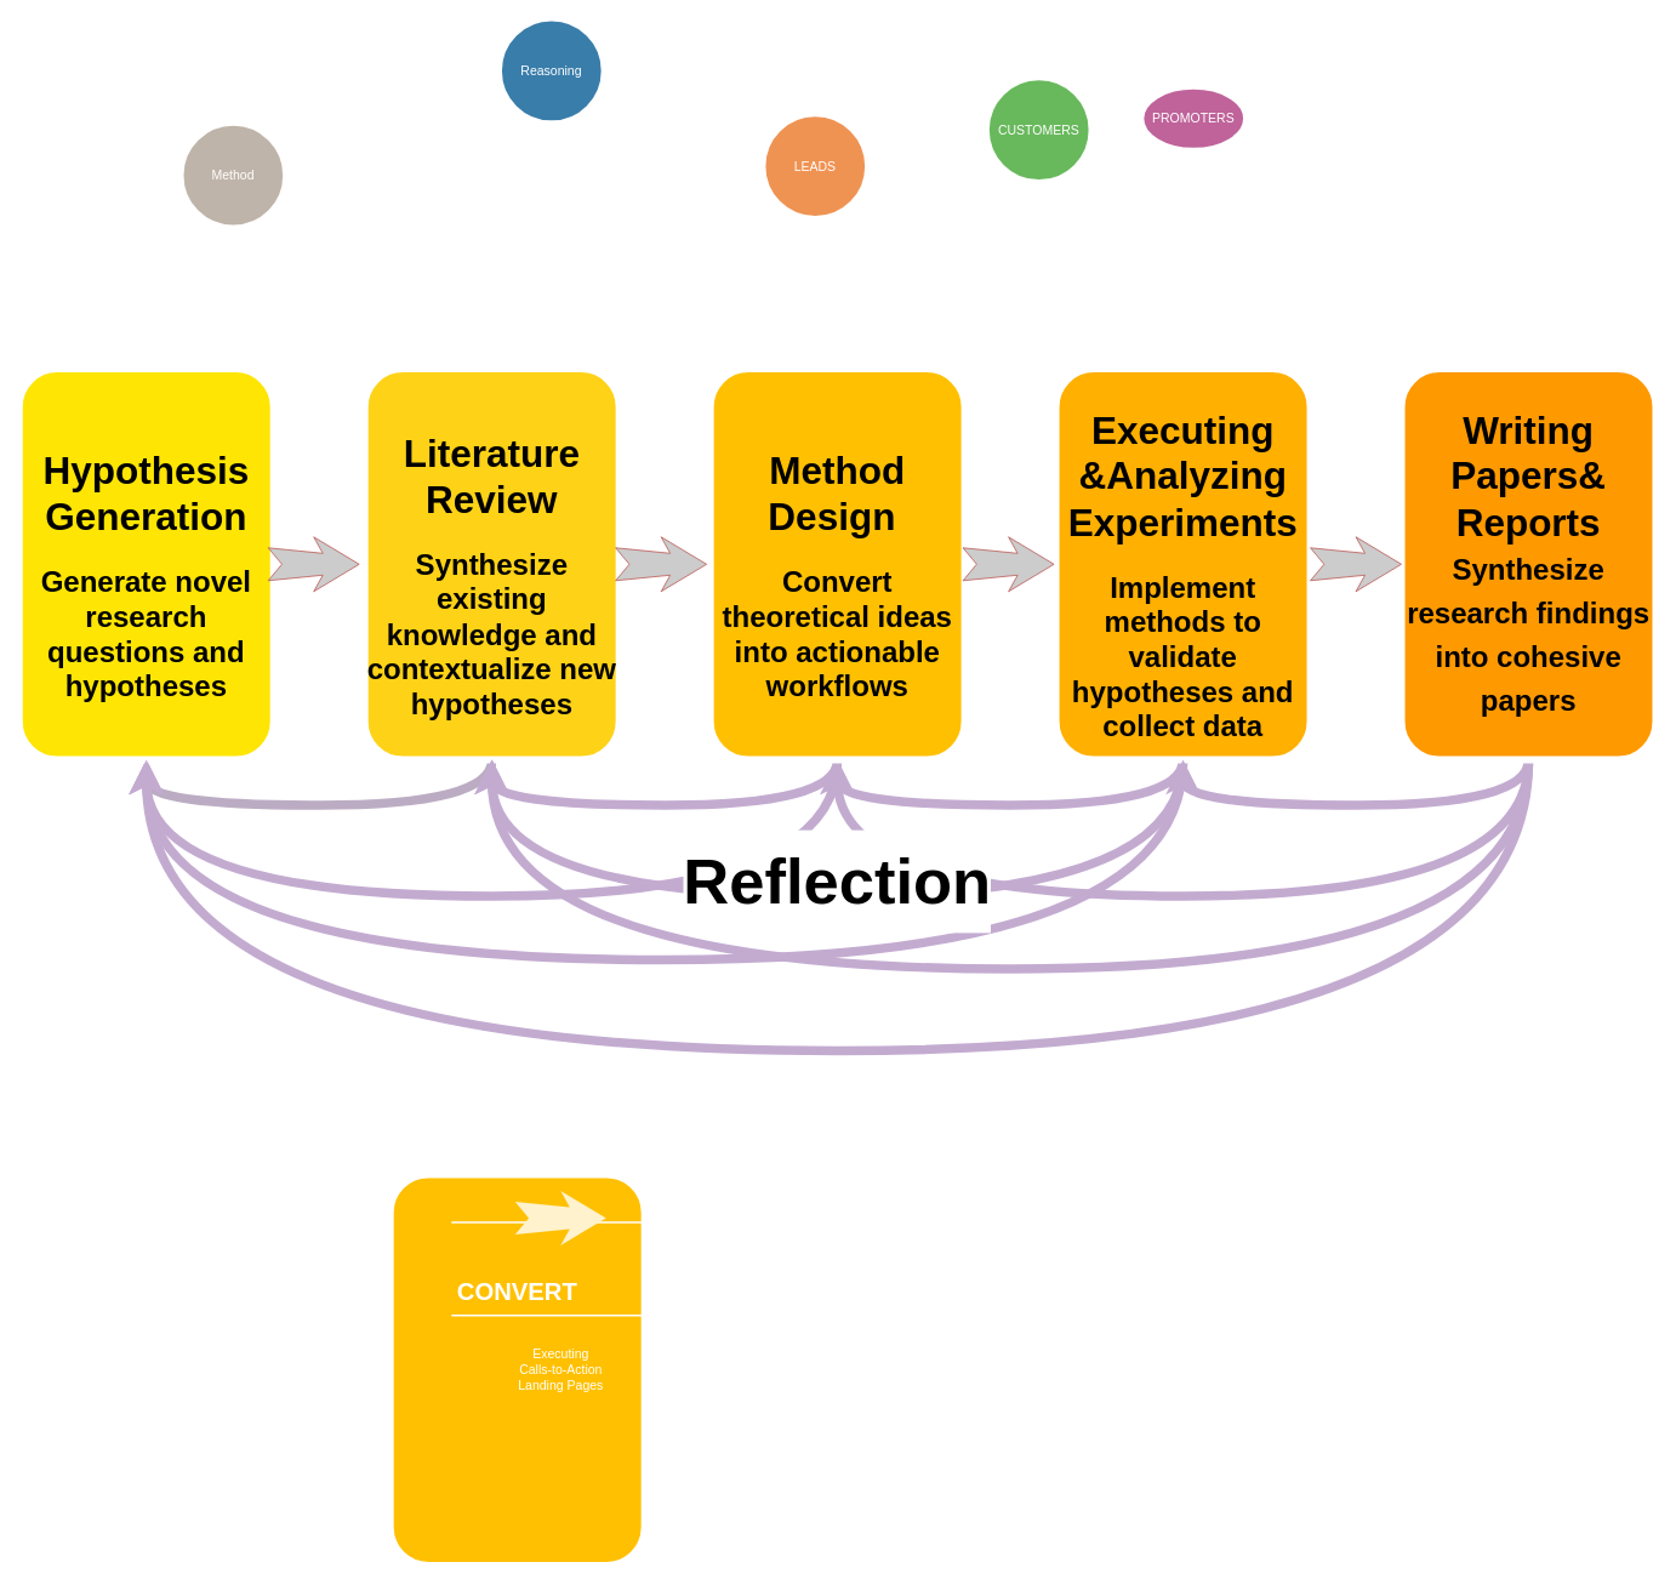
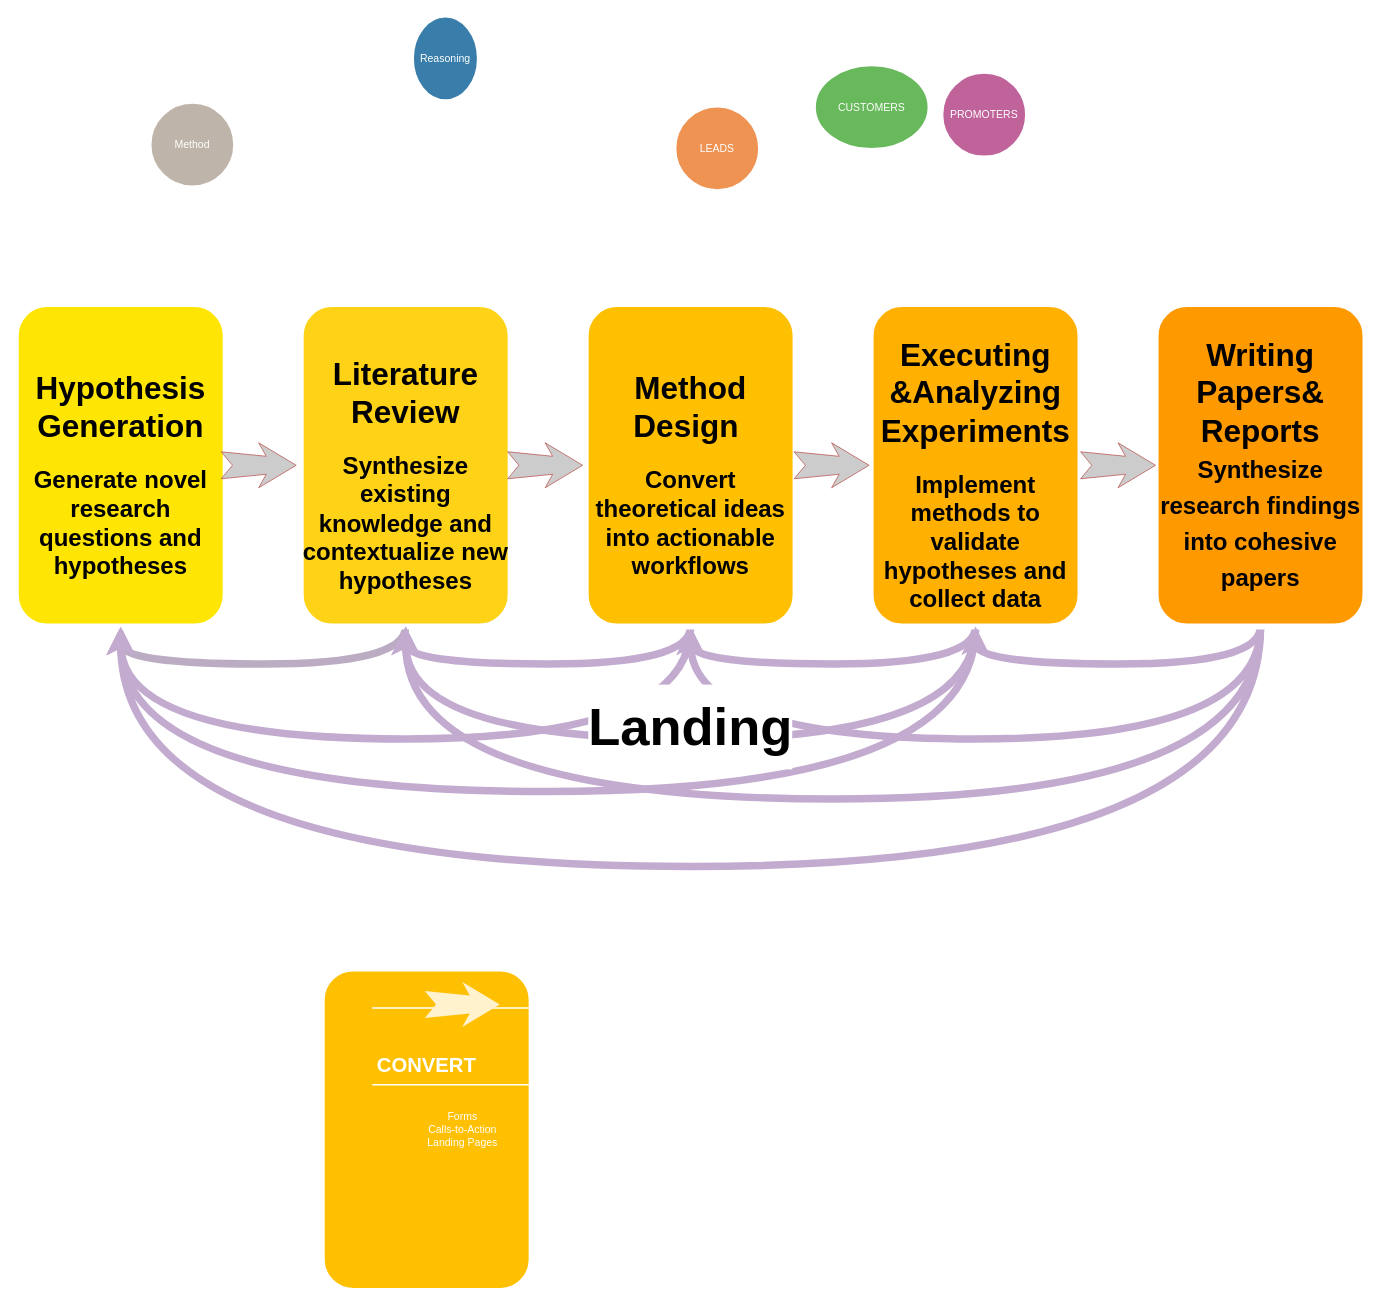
- <mxCell id="10" value="Reasoning" style="ellipse;whiteSpace=wrap;html=1;rounded=0;shadow=0;strokeWidth=6;fontSize=14;align=center;fillColor=#397DAA;strokeColor=#FFFFFF;fontColor=#FFFFFF;" parent="1" vertex="1"><mxGeometry x="548" y="20" width="115" height="115" as="geometry" /></mxCell>
+ <mxCell id="10" value="Reasoning" style="ellipse;whiteSpace=wrap;html=1;rounded=0;shadow=0;strokeWidth=6;fontSize=14;align=center;fillColor=#397DAA;strokeColor=#FFFFFF;fontColor=#FFFFFF;" parent="1" vertex="1"><mxGeometry x="548" y="20" width="90" height="115" as="geometry" /></mxCell>
- <mxCell id="23" value="PROMOTERS" style="ellipse;whiteSpace=wrap;html=1;rounded=0;shadow=0;strokeWidth=6;fontSize=14;align=center;fillColor=#BF639A;strokeColor=#FFFFFF;fontColor=#FFFFFF;" parent="1" vertex="1"><mxGeometry x="1254" y="95" width="115" height="70" as="geometry" /></mxCell>
+ <mxCell id="23" value="PROMOTERS" style="ellipse;whiteSpace=wrap;html=1;rounded=0;shadow=0;strokeWidth=6;fontSize=14;align=center;fillColor=#BF639A;strokeColor=#FFFFFF;fontColor=#FFFFFF;" parent="1" vertex="1"><mxGeometry x="1254" y="95" width="115" height="115" as="geometry" /></mxCell>
- <mxCell id="22" value="CUSTOMERS" style="ellipse;whiteSpace=wrap;html=1;rounded=0;shadow=0;strokeWidth=6;fontSize=14;align=center;fillColor=#68B85C;strokeColor=#FFFFFF;fontColor=#FFFFFF;" parent="1" vertex="1"><mxGeometry x="1084" y="85" width="115" height="115" as="geometry" /></mxCell>
+ <mxCell id="22" value="CUSTOMERS" style="ellipse;whiteSpace=wrap;html=1;rounded=0;shadow=0;strokeWidth=6;fontSize=14;align=center;fillColor=#68B85C;strokeColor=#FFFFFF;fontColor=#FFFFFF;" parent="1" vertex="1"><mxGeometry x="1084" y="85" width="155" height="115" as="geometry" /></mxCell>
- <mxCell id="16" value="LEADS" style="ellipse;whiteSpace=wrap;html=1;rounded=0;shadow=0;strokeWidth=6;fontSize=14;align=center;fillColor=#EF9353;strokeColor=#FFFFFF;fontColor=#FFFFFF;" parent="1" vertex="1"><mxGeometry x="838" y="125" width="115" height="115" as="geometry" /></mxCell>
+ <mxCell id="16" value="LEADS" style="ellipse;whiteSpace=wrap;html=1;rounded=0;shadow=0;strokeWidth=6;fontSize=14;align=center;fillColor=#EF9353;strokeColor=#FFFFFF;fontColor=#FFFFFF;" parent="1" vertex="1"><mxGeometry x="898" y="140" width="115" height="115" as="geometry" /></mxCell>
- <mxCell id="32" value="&lt;h1&gt;&lt;font style=&quot;font-size: 70px;&quot;&gt;Reflection&lt;/font&gt;&lt;/h1&gt;" style="text;strokeColor=none;align=center;fillColor=none;html=1;verticalAlign=middle;whiteSpace=wrap;rounded=0;fontFamily=Helvetica;fontSize=11;fontColor=default;labelBackgroundColor=default;" vertex="1" parent="1"><mxGeometry x="580" y="734" width="680" height="470" as="geometry" /></mxCell>
+ <mxCell id="32" value="&lt;h1&gt;&lt;font style=&quot;font-size: 70px;&quot;&gt;Landing&lt;/font&gt;&lt;/h1&gt;" style="text;strokeColor=none;align=center;fillColor=none;html=1;verticalAlign=middle;whiteSpace=wrap;rounded=0;fontFamily=Helvetica;fontSize=11;fontColor=default;labelBackgroundColor=default;" vertex="1" parent="1"><mxGeometry x="580" y="734" width="680" height="470" as="geometry" /></mxCell>
- <mxCell id="7" value="Executing&lt;div&gt;Calls-to-Action&lt;/div&gt;&lt;div&gt;Landing Pages&lt;/div&gt;" style="text;html=1;strokeColor=none;fillColor=none;align=center;verticalAlign=middle;whiteSpace=wrap;rounded=0;shadow=0;fontSize=14;fontColor=#FFFFFF;" parent="1" vertex="1"><mxGeometry x="475.5" y="1461" width="280" height="90" as="geometry" /></mxCell>
+ <mxCell id="7" value="Forms&lt;div&gt;Calls-to-Action&lt;/div&gt;&lt;div&gt;Landing Pages&lt;/div&gt;" style="text;html=1;strokeColor=none;fillColor=none;align=center;verticalAlign=middle;whiteSpace=wrap;rounded=0;shadow=0;fontSize=14;fontColor=#FFFFFF;" parent="1" vertex="1"><mxGeometry x="475.5" y="1461" width="280" height="90" as="geometry" /></mxCell>
